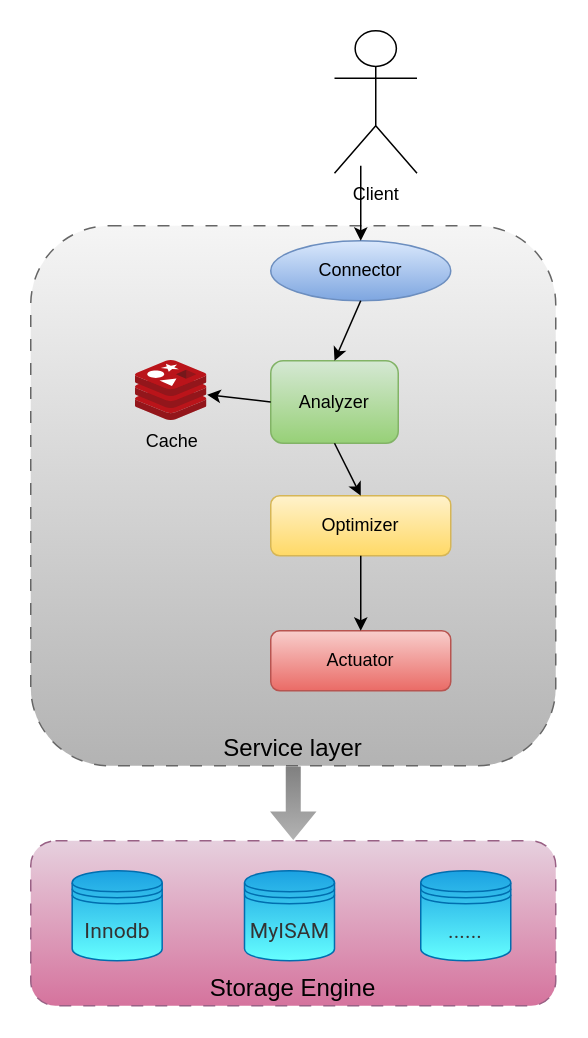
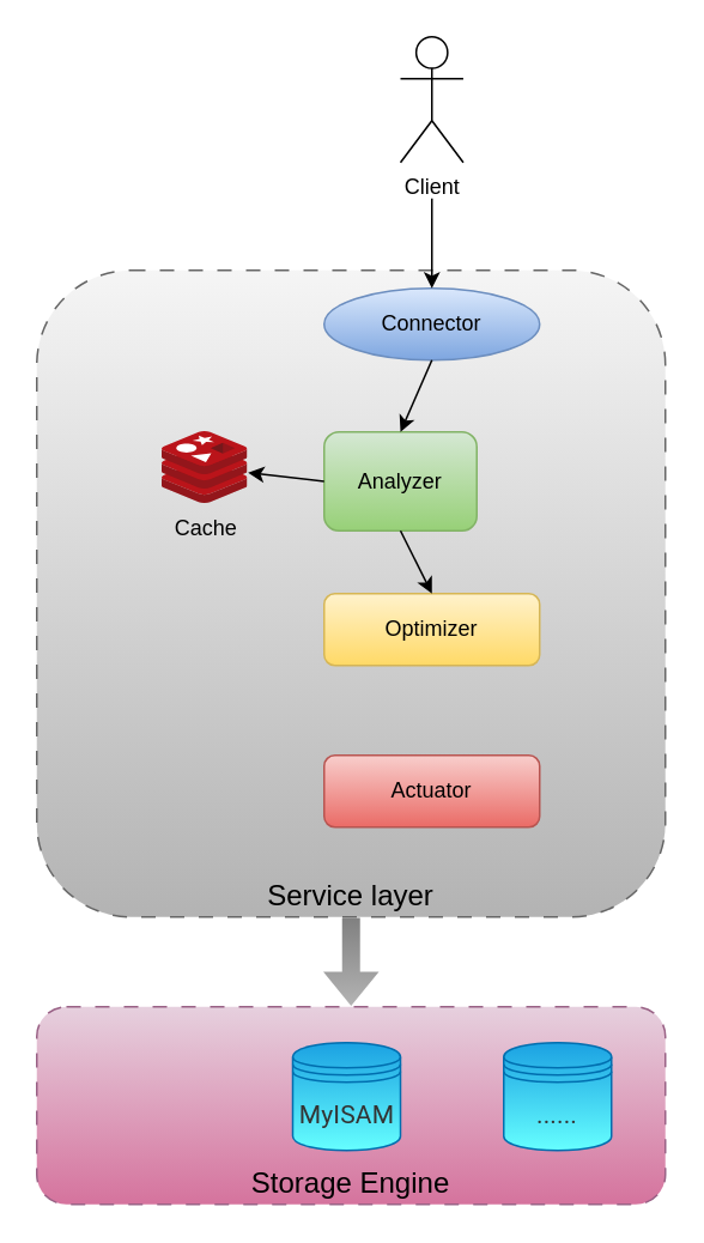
- <mxCell id="14" value="Client" style="shape=umlActor;verticalLabelPosition=bottom;verticalAlign=top;html=1;outlineConnect=0;" vertex="1" parent="1"><mxGeometry x="222.5" y="20" width="55" height="95" as="geometry" /></mxCell>
+ <mxCell id="14" value="Client" style="shape=umlActor;verticalLabelPosition=bottom;verticalAlign=top;html=1;outlineConnect=0;" vertex="1" parent="1"><mxGeometry x="222.5" y="20" width="35" height="70" as="geometry" /></mxCell>
- <mxCell id="8" value="" style="endArrow=classic;html=1;rounded=0;exitX=0.5;exitY=1;exitDx=0;exitDy=0;entryX=0.5;entryY=0;entryDx=0;entryDy=0;" parent="1" source="5" target="7" edge="1"><mxGeometry width="50" height="50" relative="1" as="geometry"><mxPoint x="360" y="420" as="sourcePoint" /><mxPoint x="410" y="370" as="targetPoint" /></mxGeometry></mxCell>
- <mxCell id="18" value="&lt;div style=&quot;-webkit-tap-highlight-color: transparent; font-family: &amp;quot;Google Sans&amp;quot;, Roboto, Arial, sans-serif; font-size: 14px; letter-spacing: 0.087px;&quot; lang=&quot;en&quot; dir=&quot;ltr&quot;&gt;Innodb&lt;/div&gt;" style="shape=datastore;whiteSpace=wrap;html=1;align=center;movable=1;resizable=1;rotatable=1;deletable=1;editable=1;locked=0;connectable=1;fillColor=#1ba1e2;strokeColor=#006EAF;labelBackgroundColor=none;fontColor=#333333;gradientColor=#66FFFF;" vertex="1" parent="1"><mxGeometry x="47.62" y="580" width="60" height="60" as="geometry" /></mxCell>
